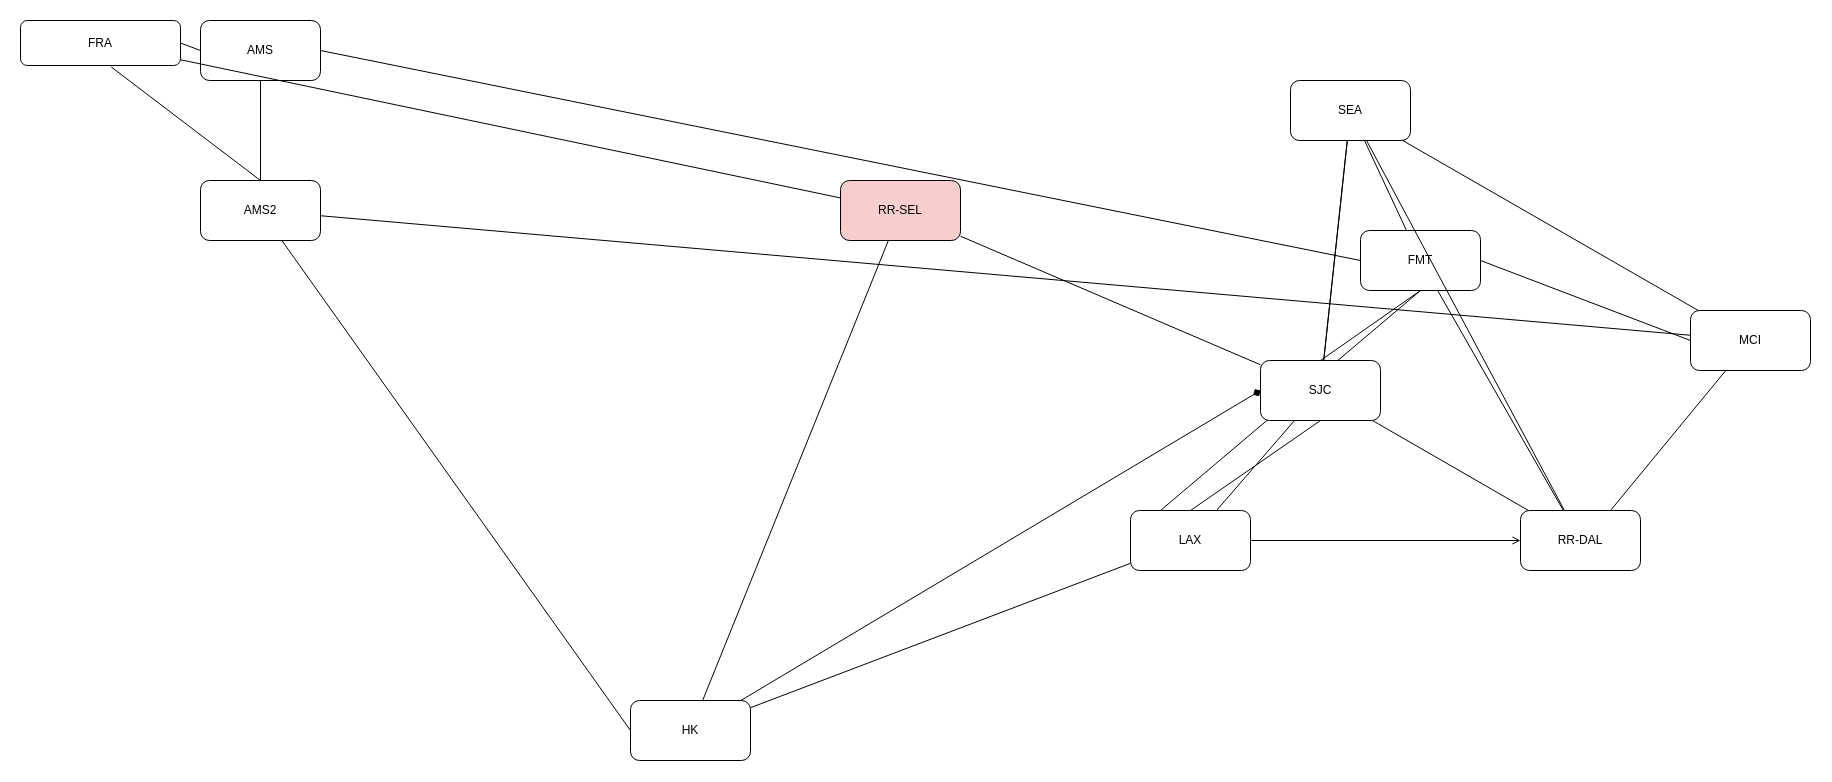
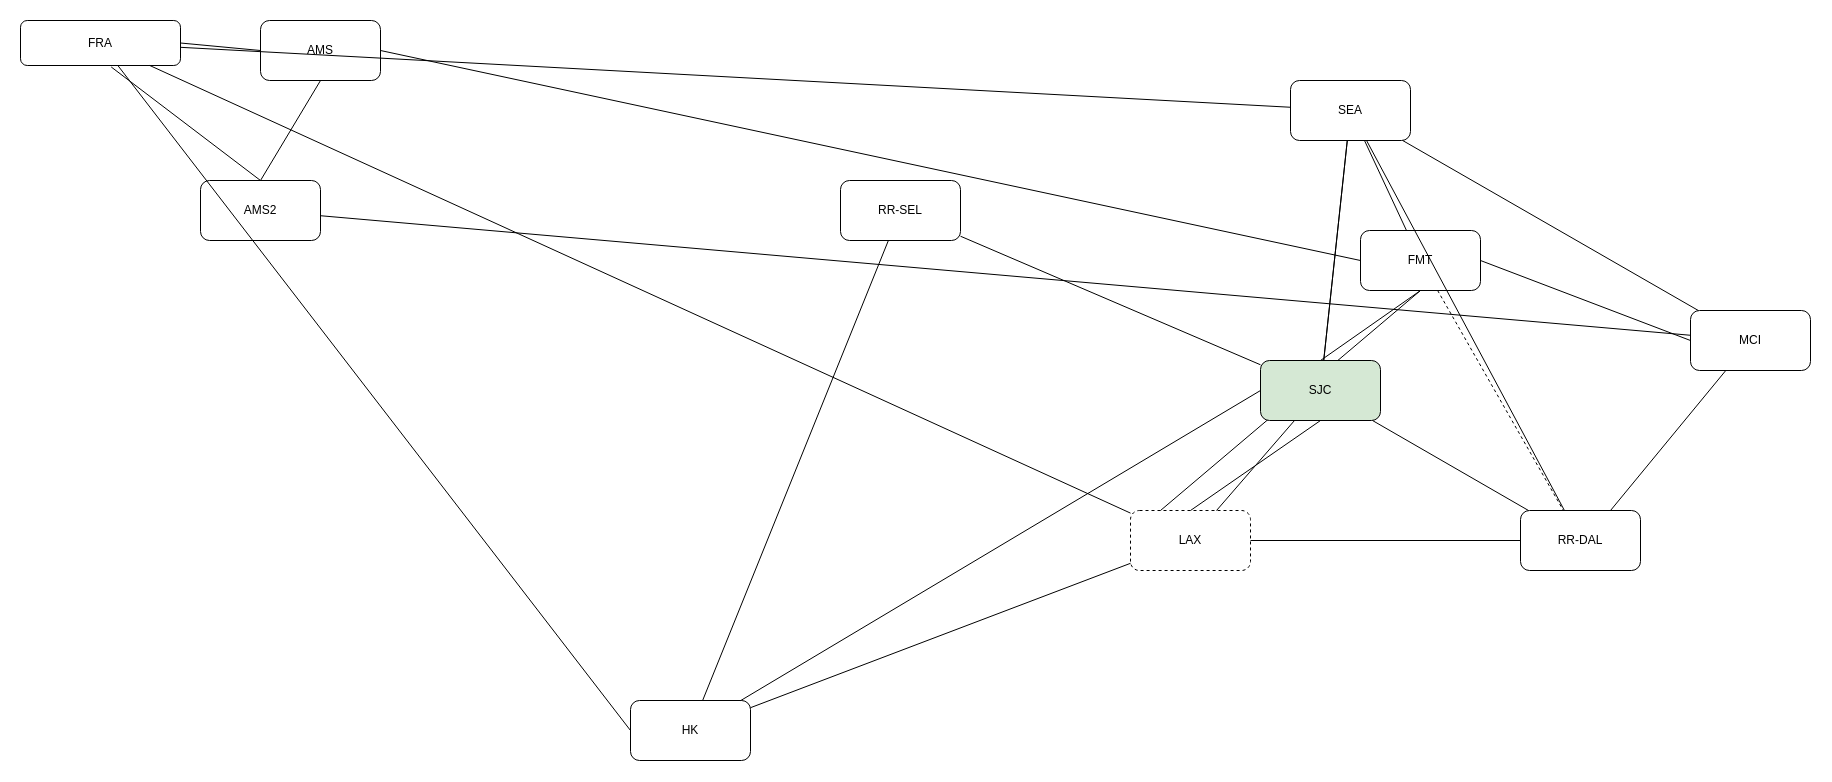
- <mxCell id="3" value="AMS" style="rounded=1;whiteSpace=wrap;html=1;" vertex="1" parent="1"><mxGeometry x="200" y="20" width="120" height="60" as="geometry" /></mxCell>
+ <mxCell id="3" value="AMS" style="rounded=1;whiteSpace=wrap;html=1;" vertex="1" parent="1"><mxGeometry x="260" y="20" width="120" height="60" as="geometry" /></mxCell>
+ <mxCell id="29" value="" style="endArrow=none;html=1;rounded=0;" edge="1" parent="1" source="2" target="10"><mxGeometry width="50" height="50" relative="1" as="geometry"><mxPoint x="320" y="-20" as="sourcePoint" /><mxPoint x="670" y="250" as="targetPoint" /></mxGeometry></mxCell>
- <mxCell id="24" value="" style="endArrow=none;html=1;rounded=0;" edge="1" parent="1" source="2" target="22"><mxGeometry width="50" height="50" relative="1" as="geometry"><mxPoint x="480" y="300" as="sourcePoint" /><mxPoint x="530" y="250" as="targetPoint" /></mxGeometry></mxCell>
+ <mxCell id="24" value="" style="endArrow=none;html=1;rounded=0;" edge="1" parent="1" source="2" target="11"><mxGeometry width="50" height="50" relative="1" as="geometry"><mxPoint x="480" y="300" as="sourcePoint" /><mxPoint x="530" y="250" as="targetPoint" /></mxGeometry></mxCell>
- <mxCell id="22" value="RR-SEL" style="rounded=1;whiteSpace=wrap;html=1;fillColor=#f8cecc;" vertex="1" parent="1"><mxGeometry x="840" y="180" width="120" height="60" as="geometry" /></mxCell>
+ <mxCell id="22" value="RR-SEL" style="rounded=1;whiteSpace=wrap;html=1;" vertex="1" parent="1"><mxGeometry x="840" y="180" width="120" height="60" as="geometry" /></mxCell>
- <mxCell id="33" value="SJC" style="rounded=1;whiteSpace=wrap;html=1;" vertex="1" parent="1"><mxGeometry x="1260" y="360" width="120" height="60" as="geometry" /></mxCell>
+ <mxCell id="33" value="SJC" style="rounded=1;whiteSpace=wrap;html=1;fillColor=#d5e8d4;" vertex="1" parent="1"><mxGeometry x="1260" y="360" width="120" height="60" as="geometry" /></mxCell>
- <mxCell id="37" value="" style="endArrow=diamond;html=1;rounded=0;entryX=0;entryY=0.5;entryDx=0;entryDy=0;" edge="1" parent="1" source="34" target="33"><mxGeometry width="50" height="50" relative="1" as="geometry"><mxPoint x="1030" y="570" as="sourcePoint" /><mxPoint x="1080" y="520" as="targetPoint" /></mxGeometry></mxCell>
+ <mxCell id="37" value="" style="endArrow=none;html=1;rounded=0;entryX=0;entryY=0.5;entryDx=0;entryDy=0;" edge="1" parent="1" source="34" target="33"><mxGeometry width="50" height="50" relative="1" as="geometry"><mxPoint x="1030" y="570" as="sourcePoint" /><mxPoint x="1080" y="520" as="targetPoint" /></mxGeometry></mxCell>
- <mxCell id="16" value="" style="endArrow=none;html=1;rounded=0;" edge="1" parent="1" source="8" target="12"><mxGeometry width="50" height="50" relative="1" as="geometry"><mxPoint x="1510" y="400" as="sourcePoint" /><mxPoint x="1560" y="350" as="targetPoint" /></mxGeometry></mxCell>
+ <mxCell id="16" value="" style="endArrow=none;html=1;rounded=0;dashed=1;" edge="1" parent="1" source="8" target="12"><mxGeometry width="50" height="50" relative="1" as="geometry"><mxPoint x="1510" y="400" as="sourcePoint" /><mxPoint x="1560" y="350" as="targetPoint" /></mxGeometry></mxCell>
- <mxCell id="38" value="" style="endArrow=none;html=1;rounded=0;exitX=0;exitY=0.5;exitDx=0;exitDy=0;" edge="1" parent="1" source="34" target="4"><mxGeometry width="50" height="50" relative="1" as="geometry"><mxPoint x="430" y="500" as="sourcePoint" /><mxPoint x="480" y="450" as="targetPoint" /></mxGeometry></mxCell>
+ <mxCell id="38" value="" style="endArrow=none;html=1;rounded=0;exitX=0;exitY=0.5;exitDx=0;exitDy=0;" edge="1" parent="1" source="34" target="2"><mxGeometry width="50" height="50" relative="1" as="geometry"><mxPoint x="430" y="500" as="sourcePoint" /><mxPoint x="480" y="450" as="targetPoint" /></mxGeometry></mxCell>
- <mxCell id="11" value="LAX" style="rounded=1;whiteSpace=wrap;html=1;" vertex="1" parent="1"><mxGeometry x="1130" y="510" width="120" height="60" as="geometry" /></mxCell>
+ <mxCell id="11" value="LAX" style="rounded=1;whiteSpace=wrap;html=1;dashed=1;" vertex="1" parent="1"><mxGeometry x="1130" y="510" width="120" height="60" as="geometry" /></mxCell>
- <mxCell id="19" value="" style="endArrow=open;html=1;rounded=0;exitX=1;exitY=0.5;exitDx=0;exitDy=0;" edge="1" parent="1" source="11" target="12"><mxGeometry width="50" height="50" relative="1" as="geometry"><mxPoint x="1460" y="300" as="sourcePoint" /><mxPoint x="1640" y="430" as="targetPoint" /></mxGeometry></mxCell>
+ <mxCell id="19" value="" style="endArrow=none;html=1;rounded=0;exitX=1;exitY=0.5;exitDx=0;exitDy=0;" edge="1" parent="1" source="11" target="12"><mxGeometry width="50" height="50" relative="1" as="geometry"><mxPoint x="1460" y="300" as="sourcePoint" /><mxPoint x="1640" y="430" as="targetPoint" /></mxGeometry></mxCell>
